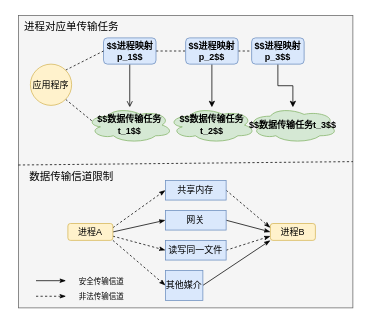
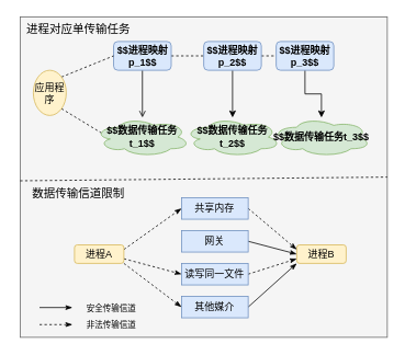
- <mxCell id="9" value="应用程序" style="ellipse;whiteSpace=wrap;html=1;aspect=fixed;fillColor=#fff2cc;strokeColor=#d6b656;" vertex="1" parent="1"><mxGeometry x="40" y="85" width="55" height="55" as="geometry" /></mxCell>
+ <mxCell id="9" value="应用程序" style="ellipse;whiteSpace=wrap;html=1;aspect=fixed;fillColor=#fff2cc;strokeColor=#d6b656;" vertex="1" parent="1"><mxGeometry x="40" y="85" width="40" height="55" as="geometry" /></mxCell>
- <mxCell id="19" style="rounded=0;orthogonalLoop=1;jettySize=auto;html=1;exitX=1;exitY=0.5;exitDx=0;exitDy=0;entryX=0;entryY=0.5;entryDx=0;entryDy=0;endArrow=classicThin;endFill=1;" edge="1" parent="1" source="23" target="26"><mxGeometry relative="1" as="geometry" /></mxCell>
- <mxCell id="32" value="其他媒介" style="rounded=0;whiteSpace=wrap;html=1;fillColor=#dae8fc;strokeColor=#6c8ebf;" vertex="1" parent="1"><mxGeometry x="220" y="360" width="50" height="40" as="geometry" /></mxCell>
+ <mxCell id="32" value="其他媒介" style="rounded=0;whiteSpace=wrap;html=1;fillColor=#dae8fc;strokeColor=#6c8ebf;" vertex="1" parent="1"><mxGeometry x="220" y="360" width="81" height="26.25" as="geometry" /></mxCell>
